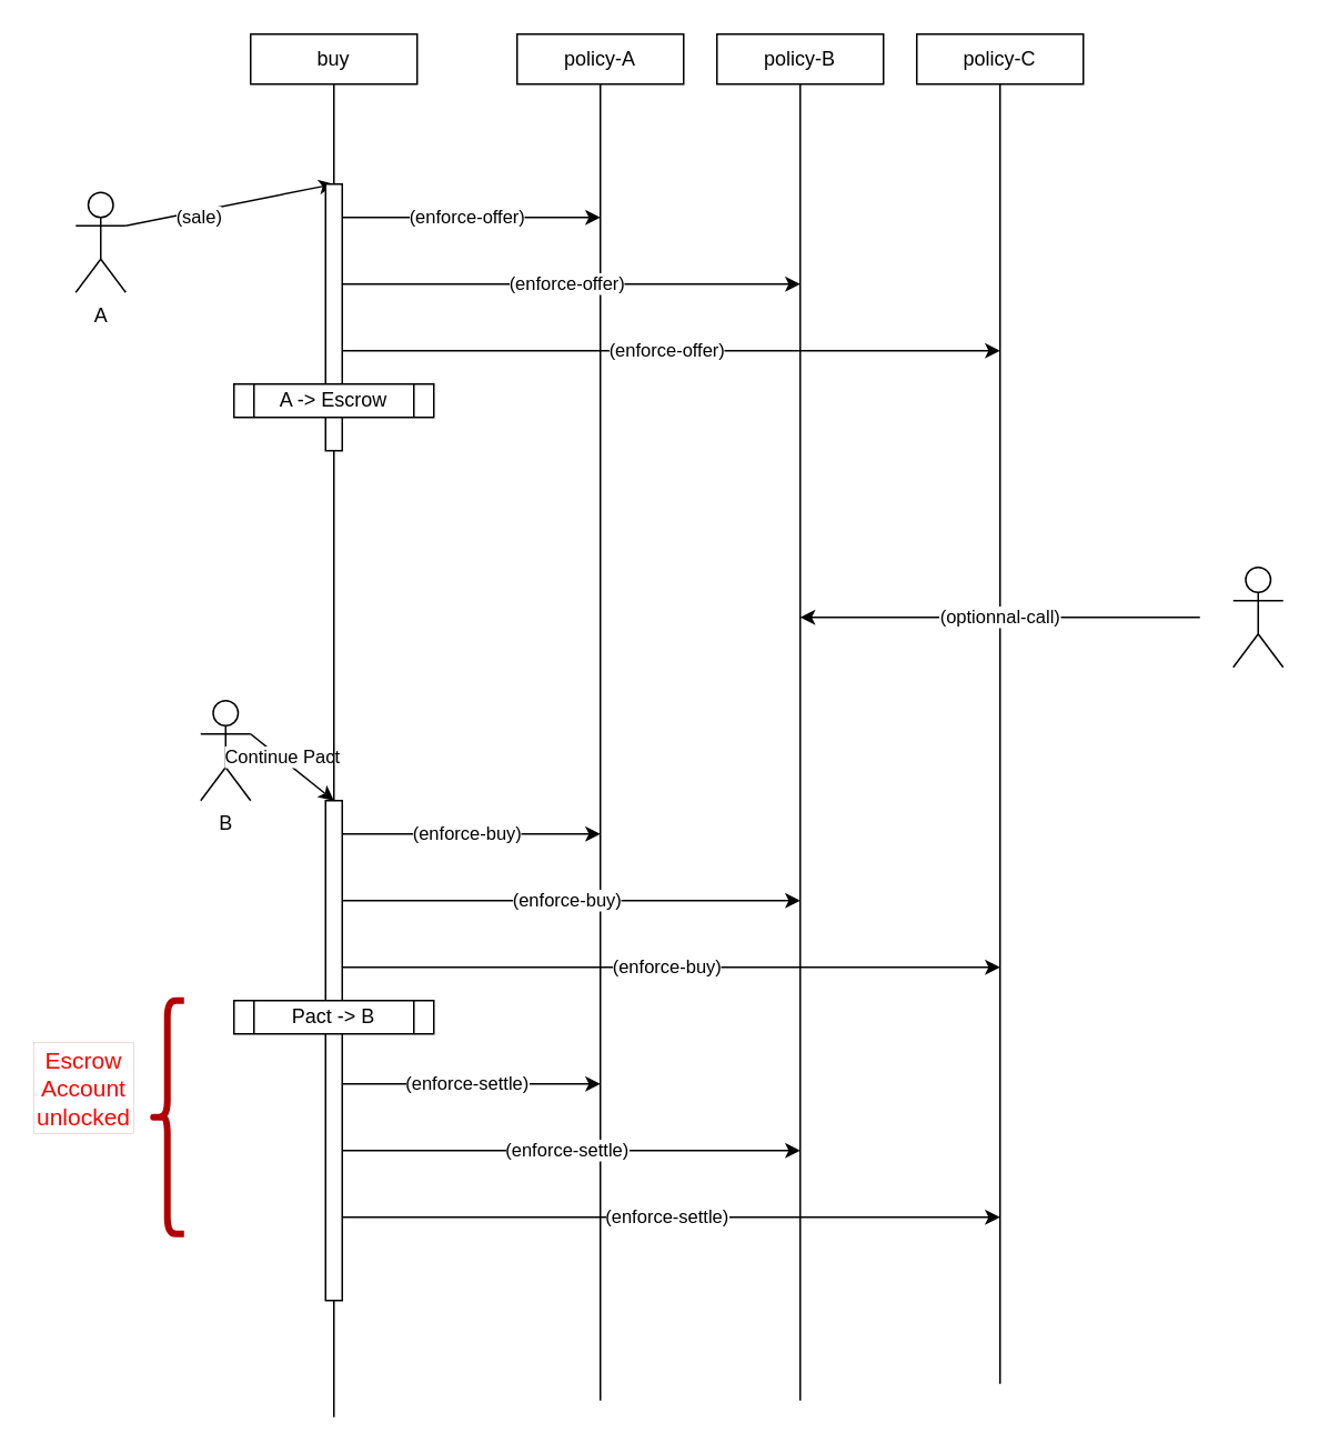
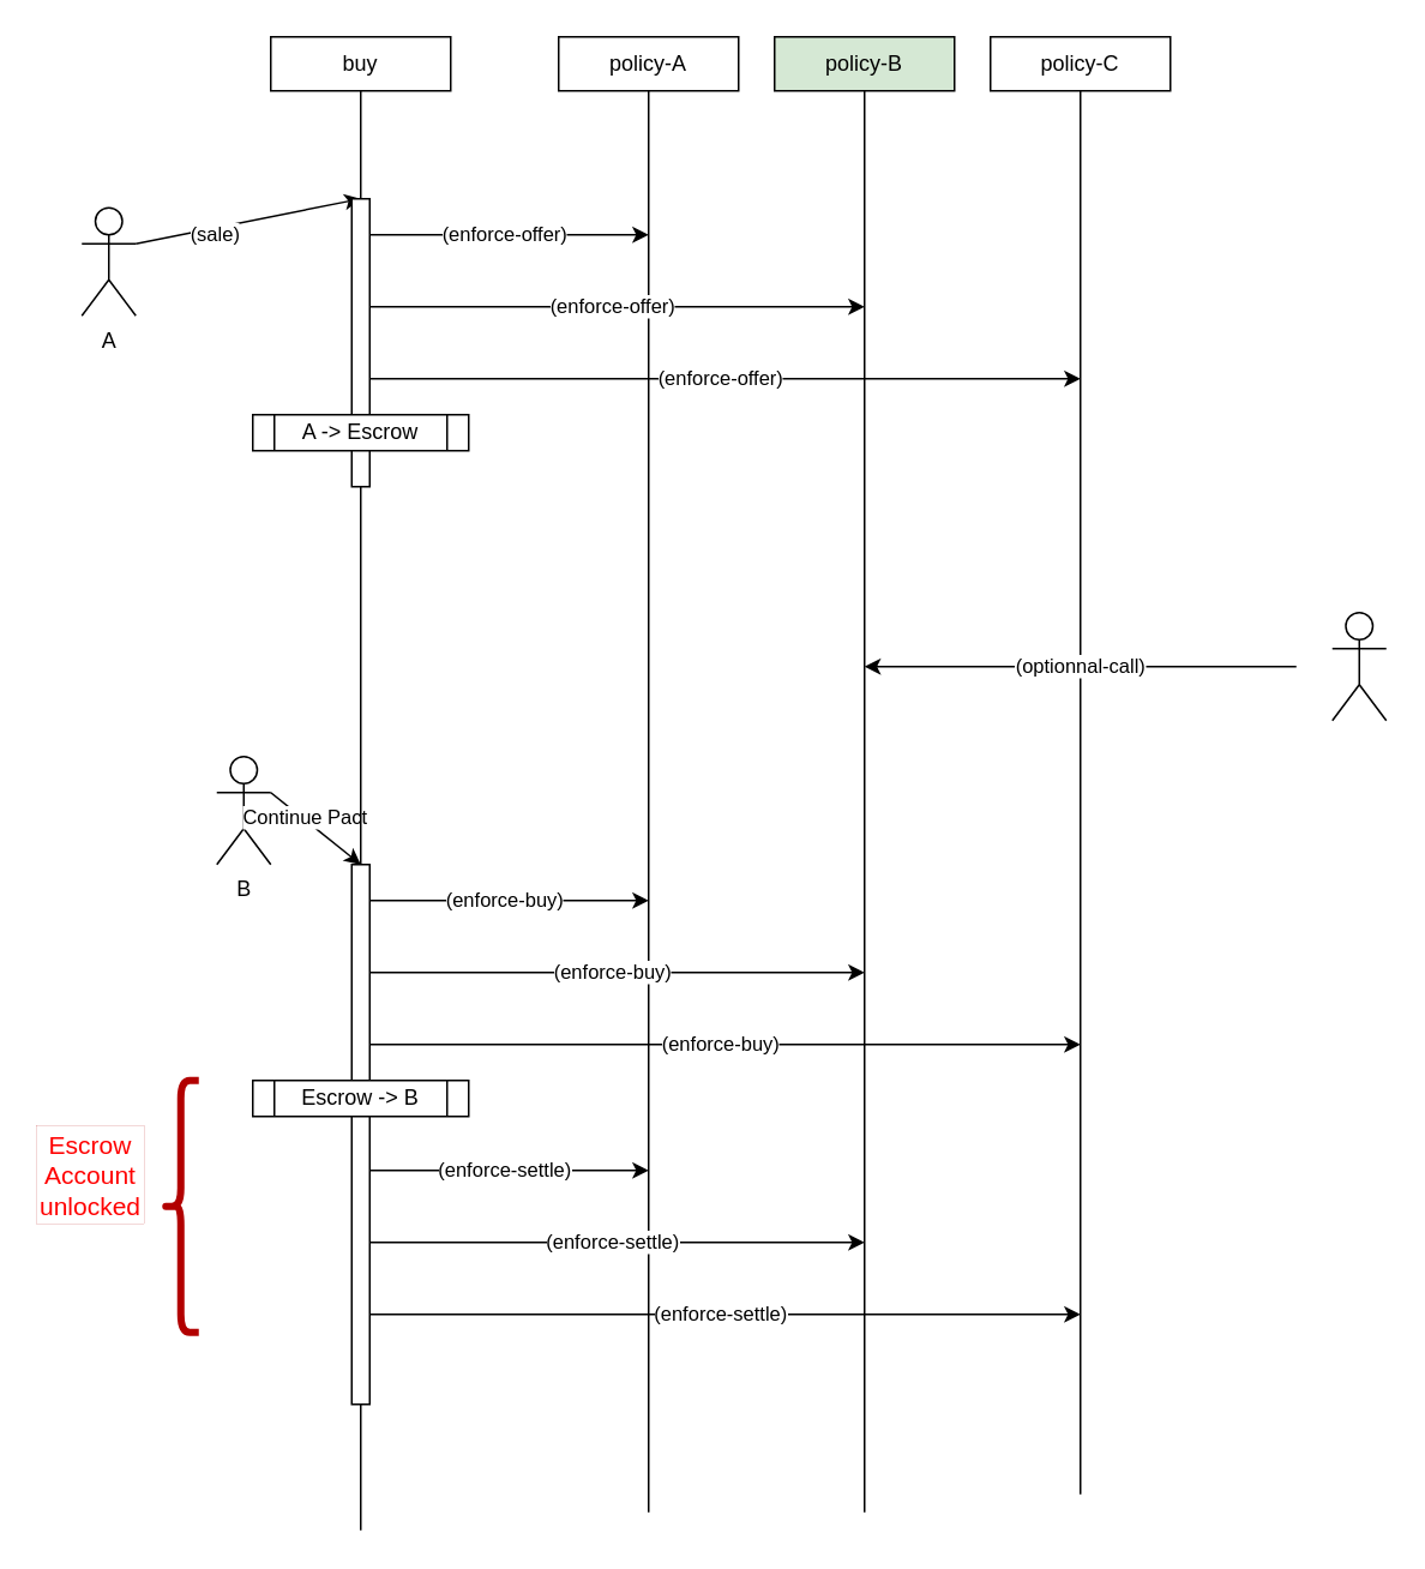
- <mxCell id="13" value="policy-B" style="rounded=0;whiteSpace=wrap;html=1;" parent="1" vertex="1"><mxGeometry x="430" y="20" width="100" height="30" as="geometry" /></mxCell>
+ <mxCell id="13" value="policy-B" style="rounded=0;whiteSpace=wrap;html=1;fillColor=#d5e8d4;" parent="1" vertex="1"><mxGeometry x="430" y="20" width="100" height="30" as="geometry" /></mxCell>
- <mxCell id="28" value="Pact -&amp;gt; B" style="shape=process;whiteSpace=wrap;html=1;backgroundOutline=1;" parent="1" vertex="1"><mxGeometry x="140" y="600" width="120" height="20" as="geometry" /></mxCell>
+ <mxCell id="28" value="Escrow -&amp;gt; B" style="shape=process;whiteSpace=wrap;html=1;backgroundOutline=1;" parent="1" vertex="1"><mxGeometry x="140" y="600" width="120" height="20" as="geometry" /></mxCell>
